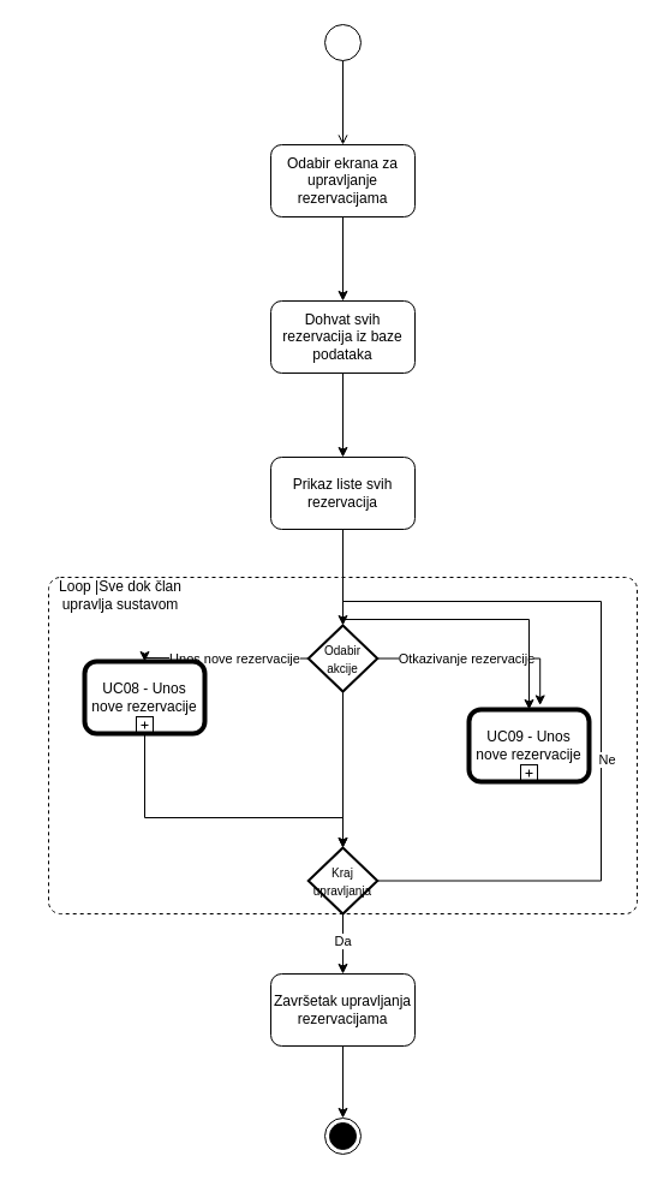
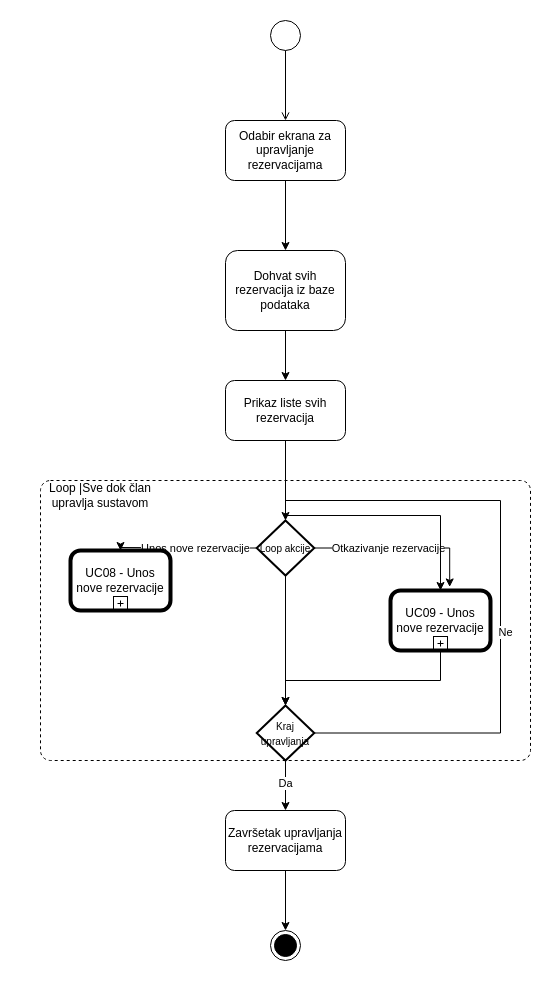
- <mxCell id="7" value="Dohvat svih rezervacija iz baze podataka" style="rounded=1;whiteSpace=wrap;html=1;" parent="1" vertex="1"><mxGeometry x="225" y="250" width="120" height="60" as="geometry" /></mxCell>
+ <mxCell id="7" value="Dohvat svih rezervacija iz baze podataka" style="rounded=1;whiteSpace=wrap;html=1;" parent="1" vertex="1"><mxGeometry x="225" y="250" width="120" height="80" as="geometry" /></mxCell>
- <mxCell id="16" value="&lt;font style=&quot;font-size: 10px;&quot;&gt;Odabir akcije&lt;/font&gt;" style="strokeWidth=2;html=1;shape=mxgraph.flowchart.decision;whiteSpace=wrap;" parent="1" vertex="1"><mxGeometry x="256.25" y="520" width="57.5" height="55" as="geometry" /></mxCell>
+ <mxCell id="16" value="&lt;font style=&quot;font-size: 10px;&quot;&gt;Loop akcije&lt;/font&gt;" style="strokeWidth=2;html=1;shape=mxgraph.flowchart.decision;whiteSpace=wrap;" parent="1" vertex="1"><mxGeometry x="256.25" y="520" width="57.5" height="55" as="geometry" /></mxCell>
- <mxCell id="24" style="edgeStyle=orthogonalEdgeStyle;rounded=0;orthogonalLoop=1;jettySize=auto;html=1;exitX=0.5;exitY=1;exitDx=0;exitDy=0;entryX=0.5;entryY=0;entryDx=0;entryDy=0;entryPerimeter=0;exitPerimeter=0;" parent="1" source="27" target="18" edge="1"><mxGeometry relative="1" as="geometry"><mxPoint x="120" y="660" as="sourcePoint" /><Array as="points"><mxPoint x="120" y="680" /><mxPoint x="285" y="680" /></Array></mxGeometry></mxCell>
+ <mxCell id="26" style="edgeStyle=orthogonalEdgeStyle;rounded=0;orthogonalLoop=1;jettySize=auto;html=1;exitX=0.5;exitY=1;exitDx=0;exitDy=0;entryX=0.5;entryY=0;entryDx=0;entryDy=0;entryPerimeter=0;exitPerimeter=0;" parent="1" source="28" target="18" edge="1"><mxGeometry relative="1" as="geometry"><mxPoint x="430" y="660" as="sourcePoint" /><Array as="points"><mxPoint x="440" y="680" /><mxPoint x="285" y="680" /></Array></mxGeometry></mxCell>
